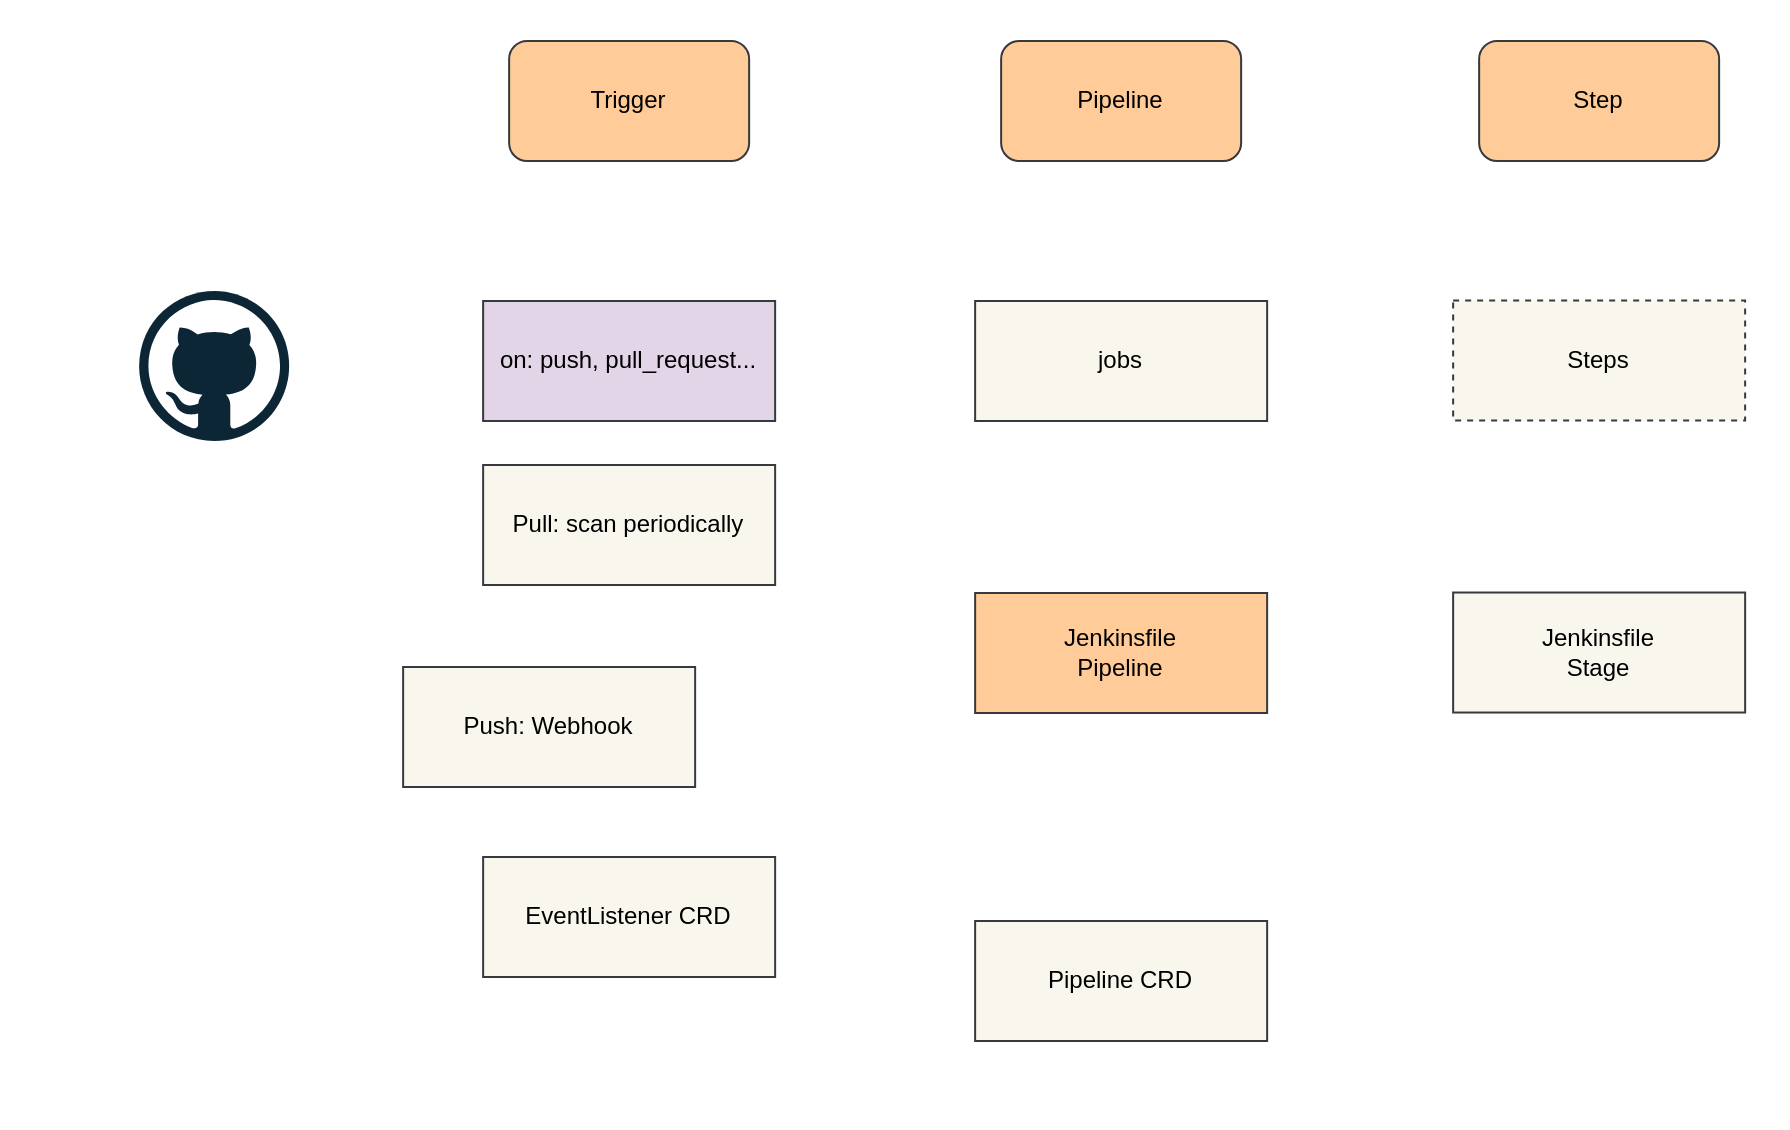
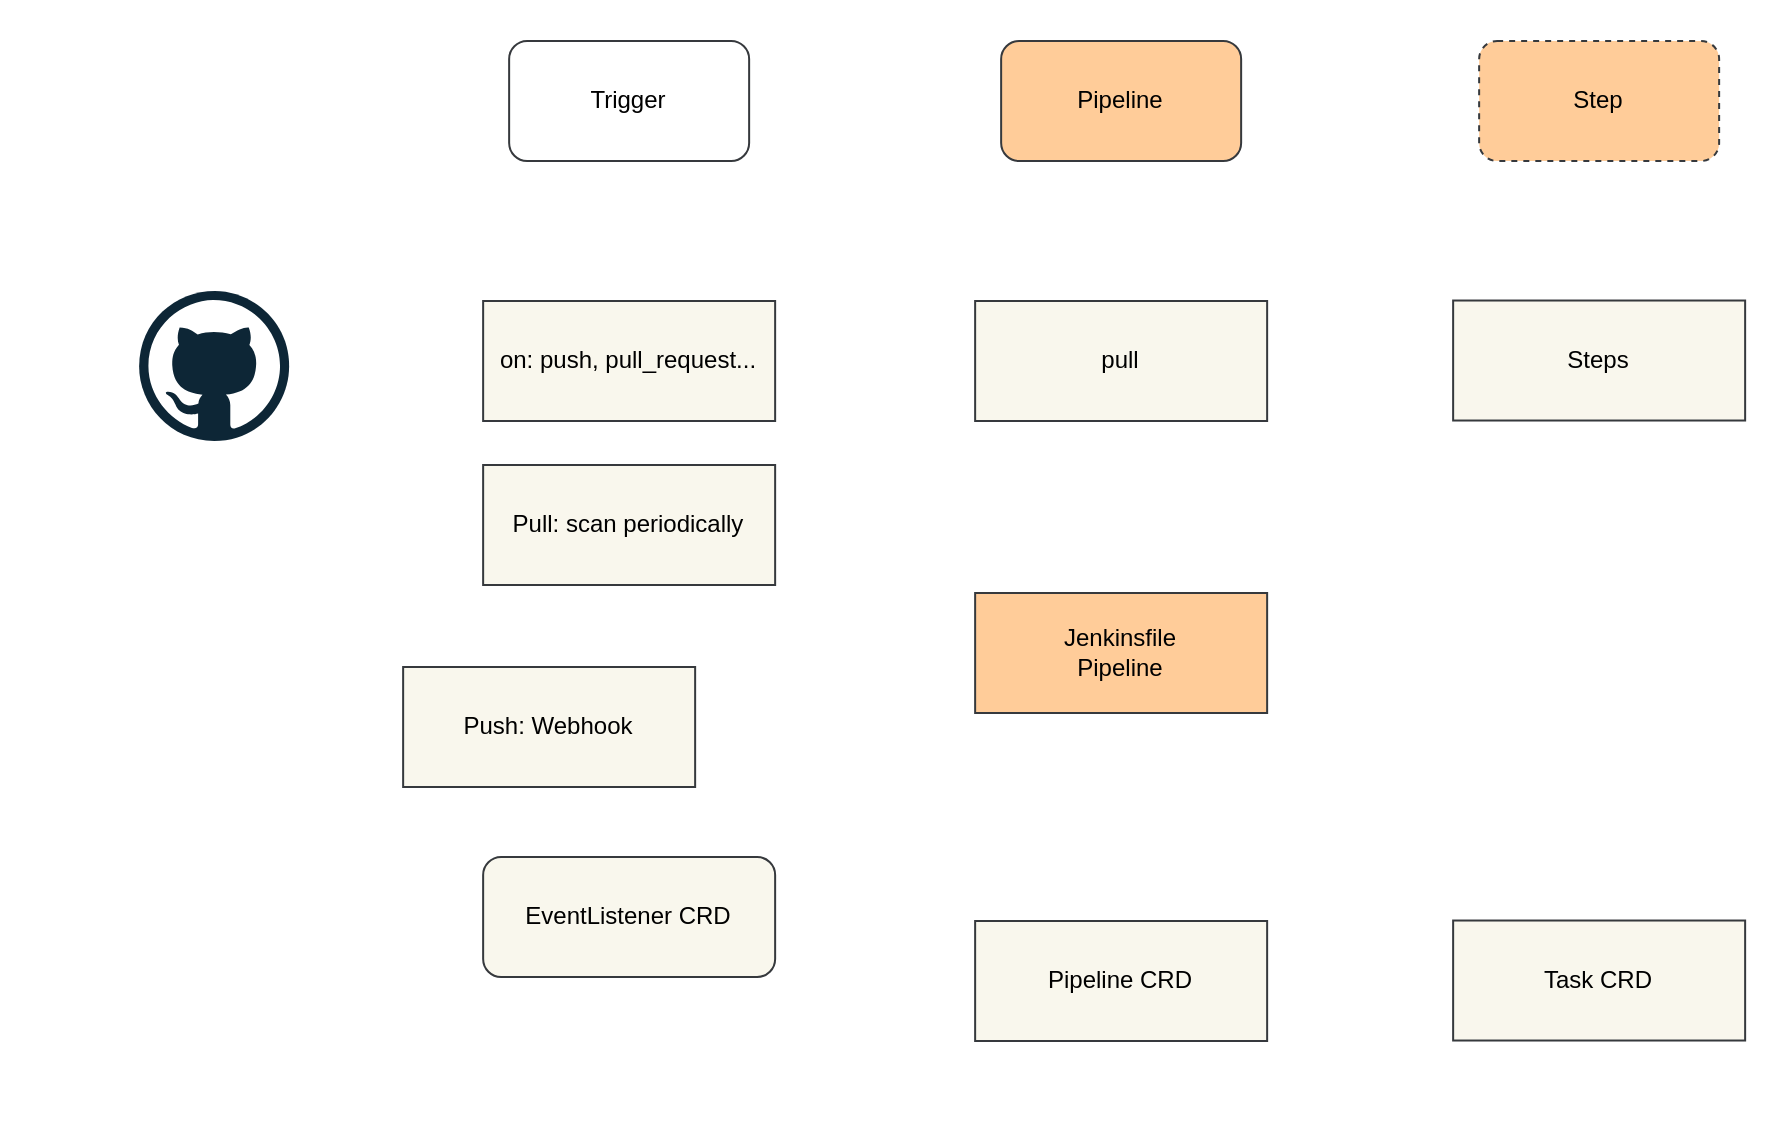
- <mxCell id="5" value="Trigger" style="rounded=1;whiteSpace=wrap;html=1;fillColor=#ffcc99;strokeColor=#36393d;" vertex="1" parent="1"><mxGeometry x="254.07" y="20" width="120" height="60" as="geometry" /></mxCell>
+ <mxCell id="5" value="Trigger" style="rounded=1;whiteSpace=wrap;html=1;fillColor=#ffffff;strokeColor=#36393d;" vertex="1" parent="1"><mxGeometry x="254.07" y="20" width="120" height="60" as="geometry" /></mxCell>
- <mxCell id="7" value="Step" style="rounded=1;whiteSpace=wrap;html=1;fillColor=#ffcc99;strokeColor=#36393d;" vertex="1" parent="1"><mxGeometry x="739.07" y="20" width="120" height="60" as="geometry" /></mxCell>
+ <mxCell id="7" value="Step" style="rounded=1;whiteSpace=wrap;html=1;fillColor=#ffcc99;strokeColor=#36393d;dashed=1;" vertex="1" parent="1"><mxGeometry x="739.07" y="20" width="120" height="60" as="geometry" /></mxCell>
- <mxCell id="8" value="on: push, pull_request..." style="rounded=0;whiteSpace=wrap;html=1;fillColor=#e1d5e7;strokeColor=#36393d;" vertex="1" parent="1"><mxGeometry x="241.07" y="150" width="146" height="60" as="geometry" /></mxCell>
+ <mxCell id="8" value="on: push, pull_request..." style="rounded=0;whiteSpace=wrap;html=1;fillColor=#f9f7ed;strokeColor=#36393d;" vertex="1" parent="1"><mxGeometry x="241.07" y="150" width="146" height="60" as="geometry" /></mxCell>
- <mxCell id="12" value="jobs" style="rounded=0;whiteSpace=wrap;html=1;fillColor=#f9f7ed;strokeColor=#36393d;" vertex="1" parent="1"><mxGeometry x="487.07" y="150" width="146" height="60" as="geometry" /></mxCell>
+ <mxCell id="12" value="pull" style="rounded=0;whiteSpace=wrap;html=1;fillColor=#f9f7ed;strokeColor=#36393d;" vertex="1" parent="1"><mxGeometry x="487.07" y="150" width="146" height="60" as="geometry" /></mxCell>
- <mxCell id="15" value="Steps" style="rounded=0;whiteSpace=wrap;html=1;fillColor=#f9f7ed;strokeColor=#36393d;dashed=1;" vertex="1" parent="1"><mxGeometry x="726.07" y="149.76" width="146" height="60" as="geometry" /></mxCell>
+ <mxCell id="15" value="Steps" style="rounded=0;whiteSpace=wrap;html=1;fillColor=#f9f7ed;strokeColor=#36393d;" vertex="1" parent="1"><mxGeometry x="726.07" y="149.76" width="146" height="60" as="geometry" /></mxCell>
- <mxCell id="16" value="Jenkinsfile&lt;br&gt;Stage" style="rounded=0;whiteSpace=wrap;html=1;fillColor=#f9f7ed;strokeColor=#36393d;" vertex="1" parent="1"><mxGeometry x="726.07" y="295.76" width="146" height="60" as="geometry" /></mxCell>
- <mxCell id="11" value="EventListener CRD" style="rounded=0;whiteSpace=wrap;html=1;fillColor=#f9f7ed;strokeColor=#36393d;" vertex="1" parent="1"><mxGeometry x="241.07" y="428" width="146" height="60" as="geometry" /></mxCell>
+ <mxCell id="11" value="EventListener CRD" style="whiteSpace=wrap;html=1;fillColor=#f9f7ed;strokeColor=#36393d;rounded=1;" vertex="1" parent="1"><mxGeometry x="241.07" y="428" width="146" height="60" as="geometry" /></mxCell>
+ <mxCell id="17" value="Task CRD" style="rounded=0;whiteSpace=wrap;html=1;fillColor=#f9f7ed;strokeColor=#36393d;" vertex="1" parent="1"><mxGeometry x="726.07" y="459.76" width="146" height="60" as="geometry" /></mxCell>
